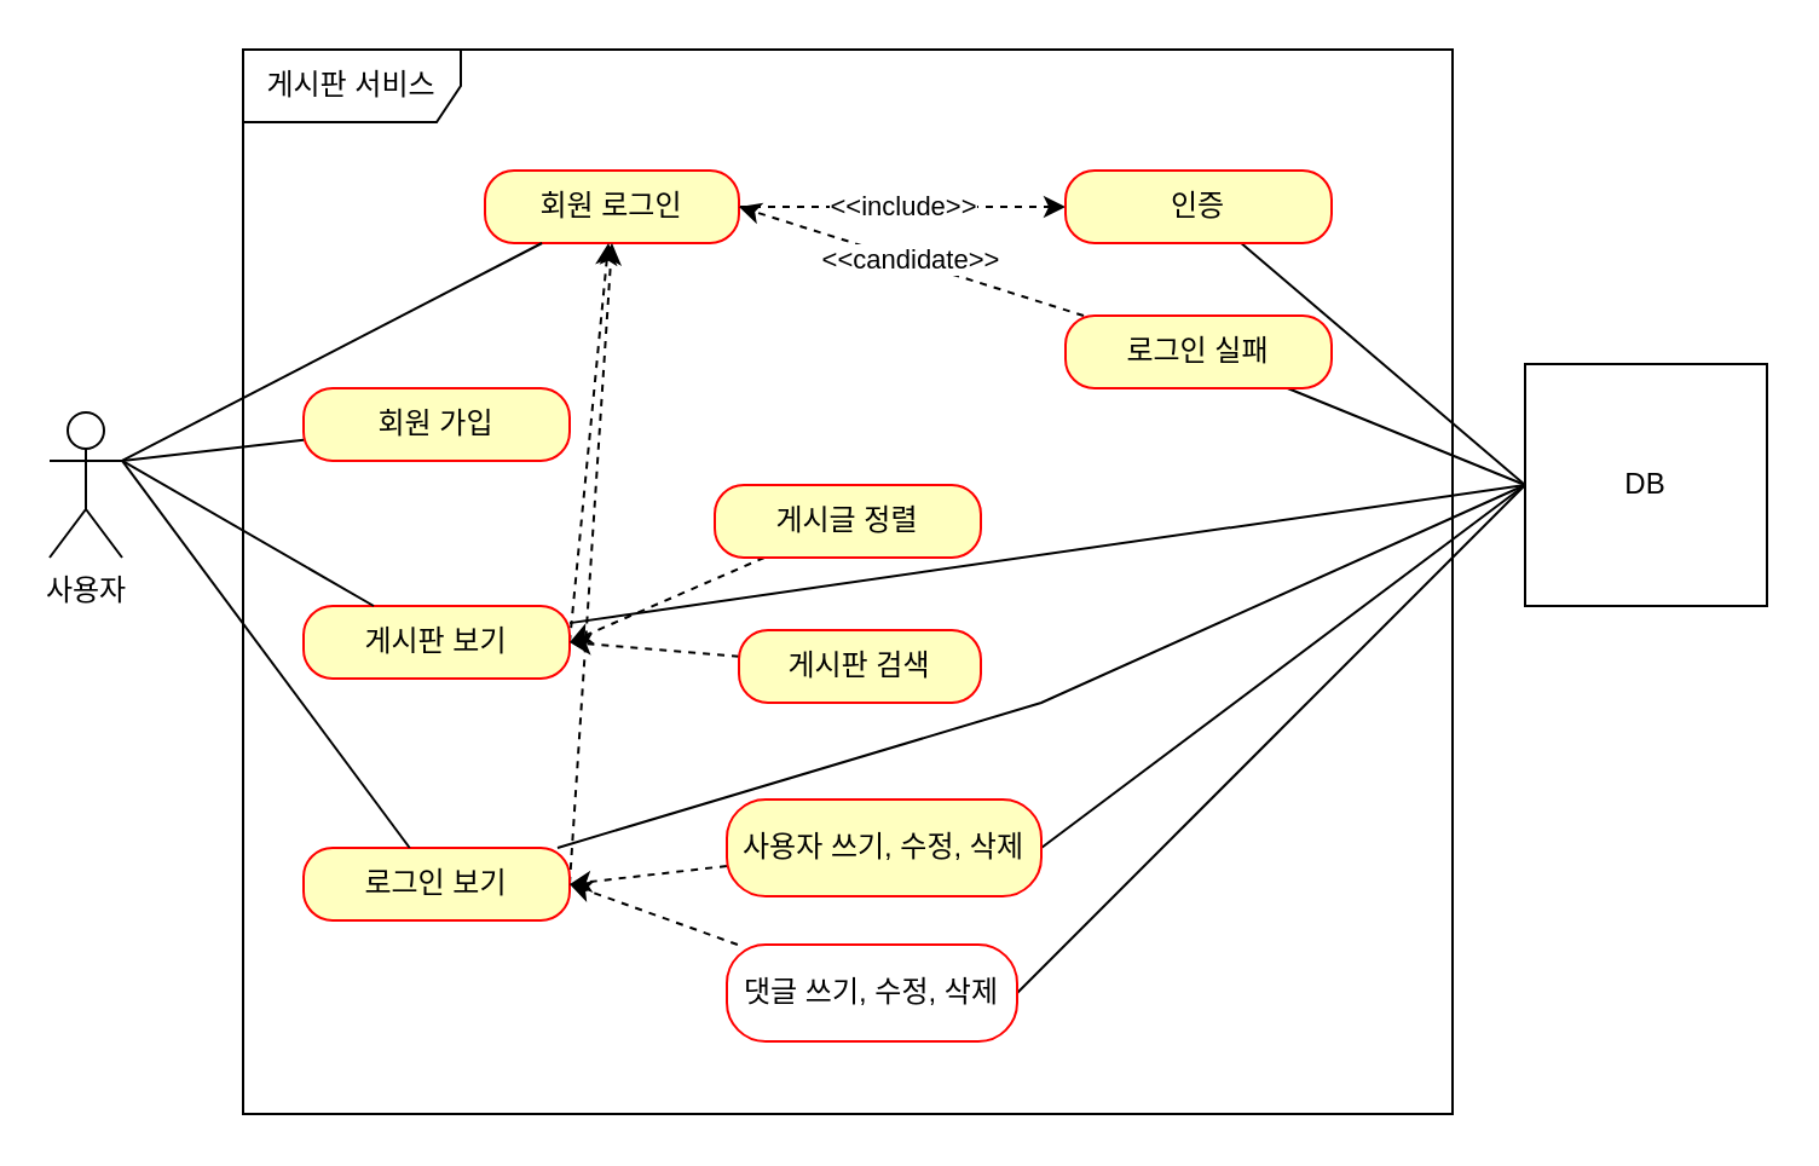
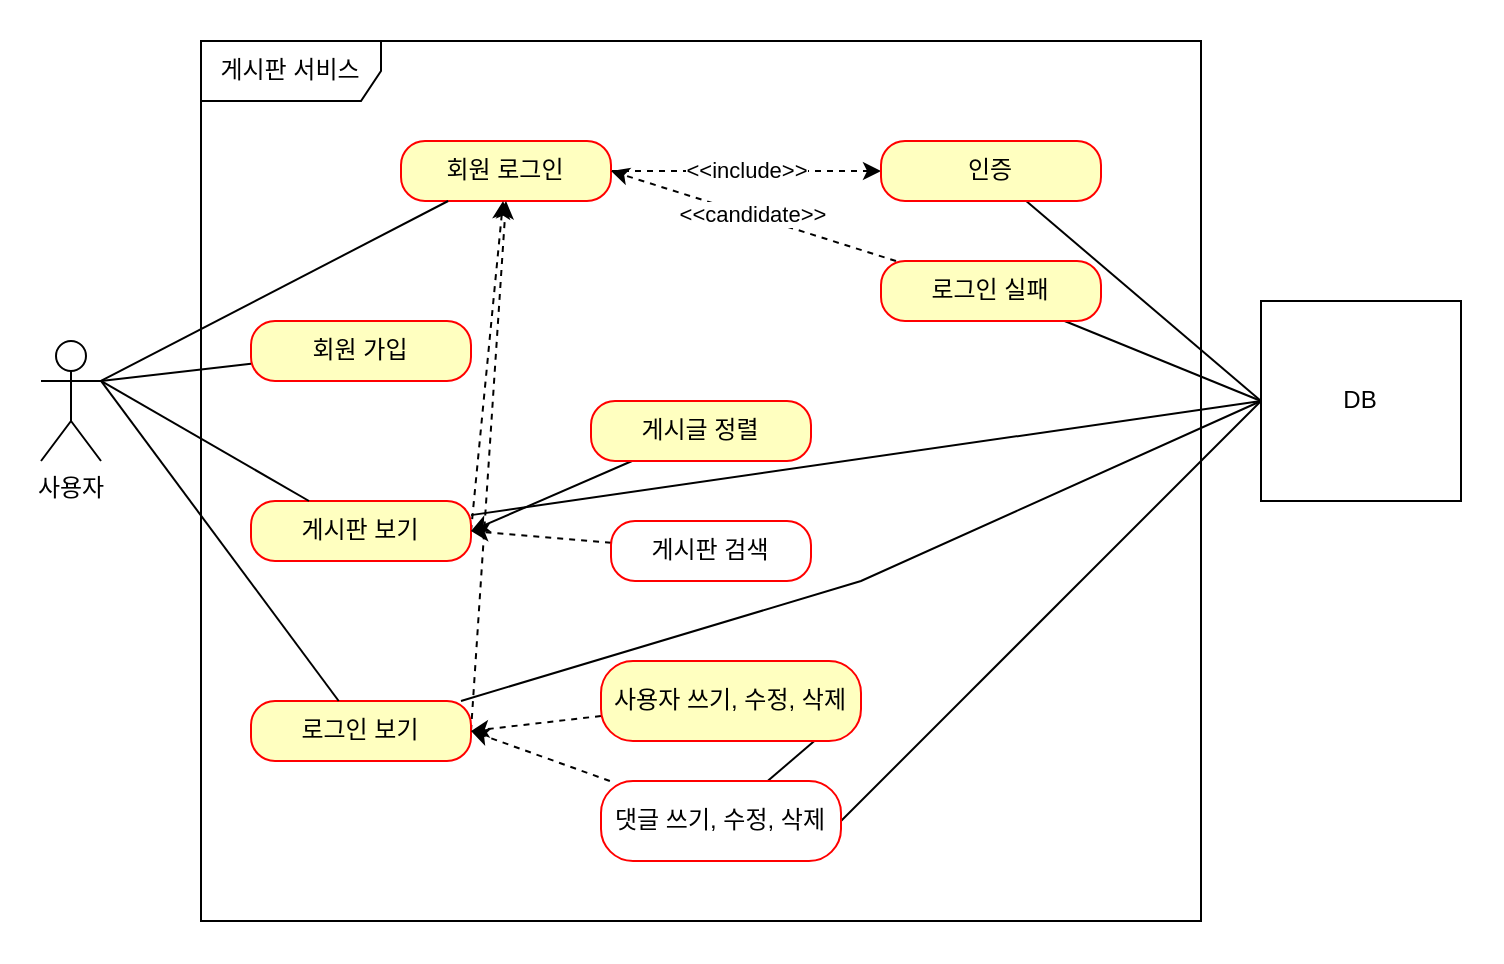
- <mxCell id="15" style="rounded=0;orthogonalLoop=1;jettySize=auto;html=1;entryX=1;entryY=0.5;entryDx=0;entryDy=0;dashed=1;" edge="1" parent="1" source="16" target="14"><mxGeometry relative="1" as="geometry" /></mxCell>
+ <mxCell id="15" style="rounded=0;orthogonalLoop=1;jettySize=auto;html=1;entryX=1;entryY=0.5;entryDx=0;entryDy=0;dashed=0;" edge="1" parent="1" source="16" target="14"><mxGeometry relative="1" as="geometry" /></mxCell>
- <mxCell id="18" value="게시판 검색" style="rounded=1;whiteSpace=wrap;html=1;arcSize=40;fontColor=#000000;fillColor=#ffffc0;strokeColor=#ff0000;" vertex="1" parent="1"><mxGeometry x="305" y="260" width="100" height="30" as="geometry" /></mxCell>
+ <mxCell id="18" value="게시판 검색" style="rounded=1;whiteSpace=wrap;html=1;arcSize=40;fontColor=#000000;fillColor=#ffffff;strokeColor=#ff0000;" vertex="1" parent="1"><mxGeometry x="305" y="260" width="100" height="30" as="geometry" /></mxCell>
- <mxCell id="23" style="rounded=0;orthogonalLoop=1;jettySize=auto;html=1;entryX=0;entryY=0.5;entryDx=0;entryDy=0;endArrow=none;endFill=0;exitX=1;exitY=0.5;exitDx=0;exitDy=0;" edge="1" parent="1" source="24" target="32"><mxGeometry relative="1" as="geometry" /></mxCell>
+ <mxCell id="23" style="rounded=0;orthogonalLoop=1;jettySize=auto;html=1;endArrow=none;endFill=0;exitX=1;exitY=0.5;exitDx=0;exitDy=0;" edge="1" parent="1" source="24" target="27"><mxGeometry relative="1" as="geometry" /></mxCell>
